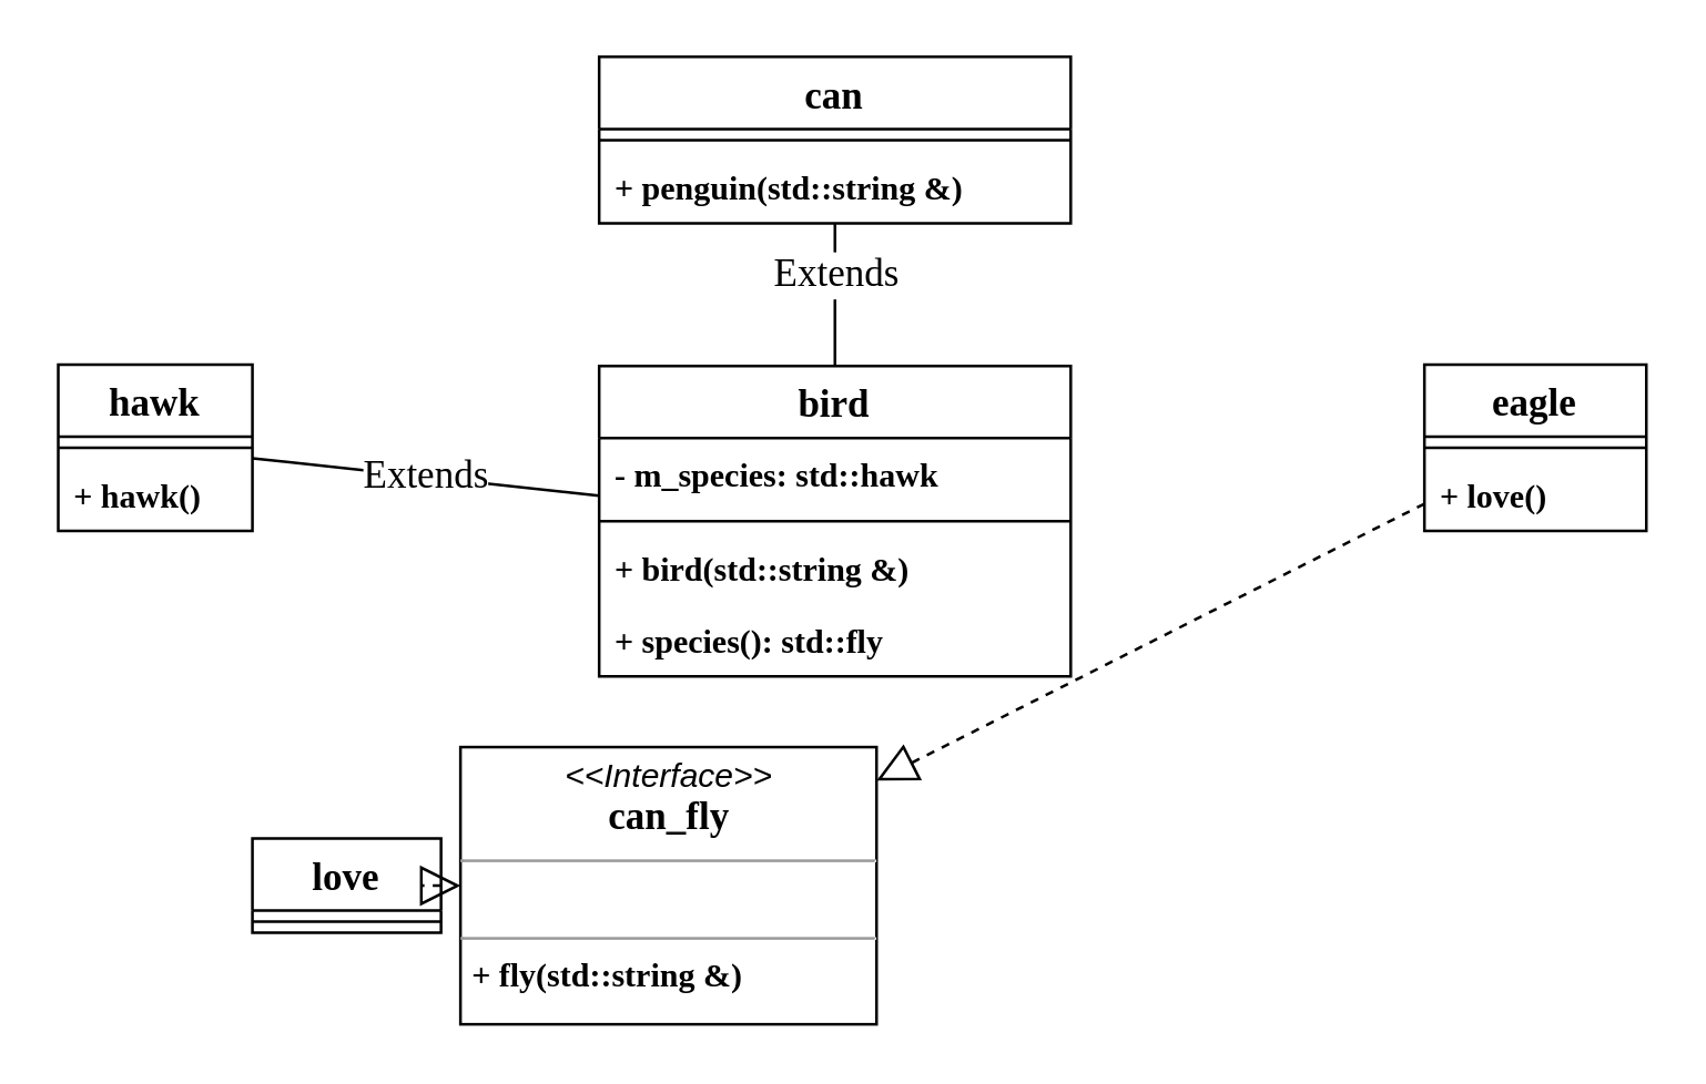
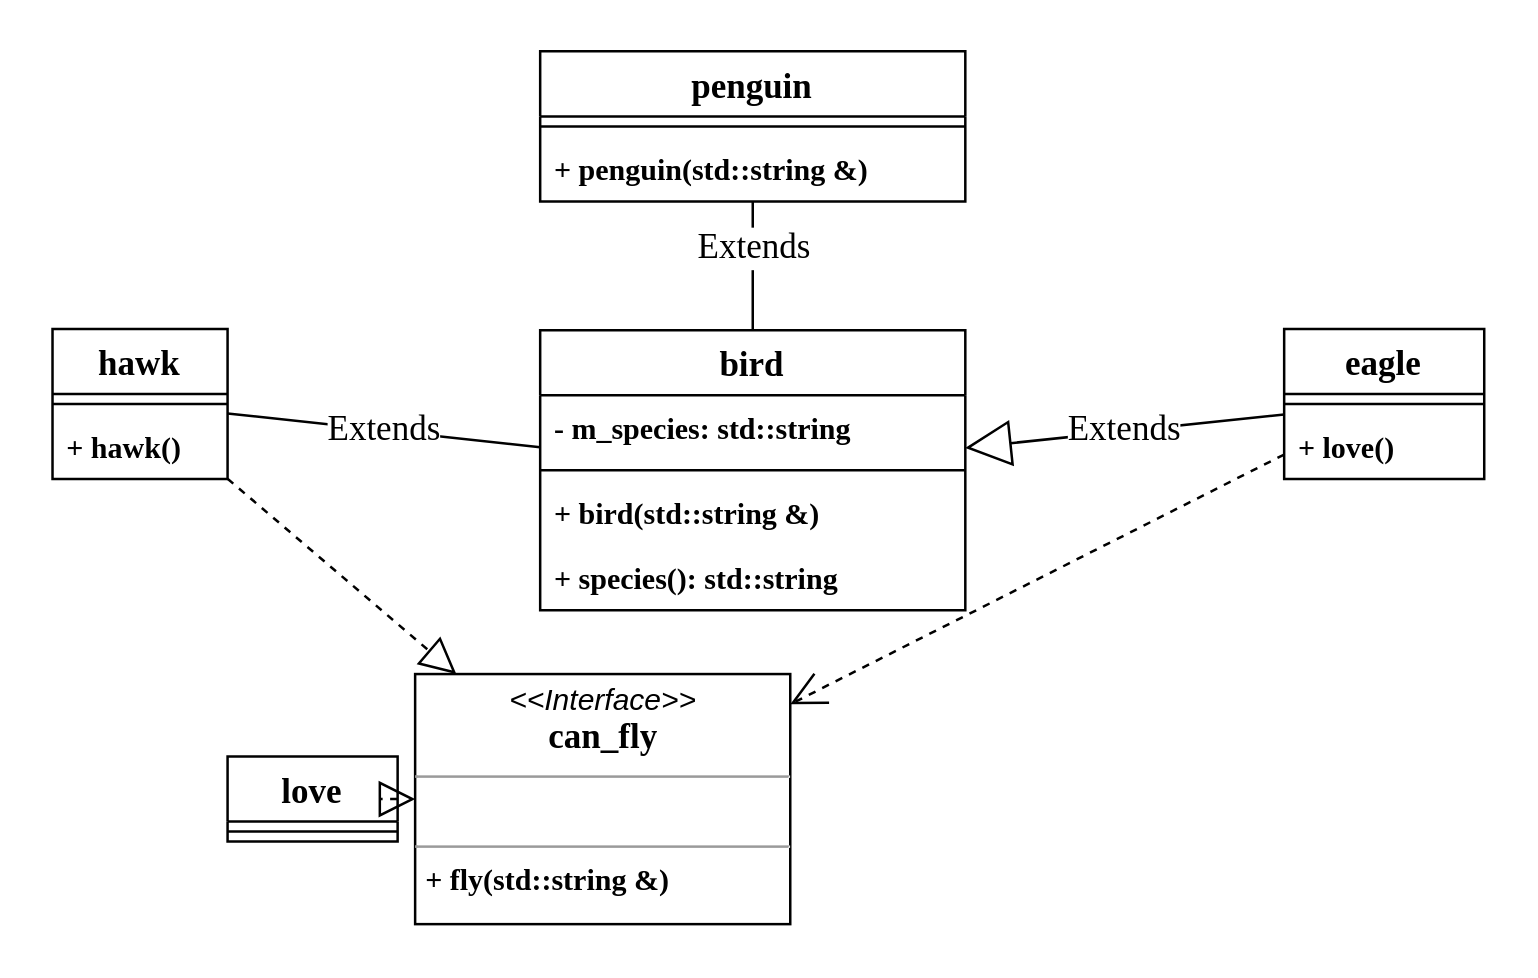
- <mxCell id="12" value="can" style="swimlane;fontStyle=1;align=center;verticalAlign=middle;childLayout=stackLayout;horizontal=1;startSize=26;horizontalStack=0;resizeParent=1;resizeParentMax=0;resizeLast=0;collapsible=1;marginBottom=0;fontFamily=Consolas;fontSize=14;" parent="1" vertex="1"><mxGeometry x="215.5" y="20" width="170" height="60" as="geometry" /></mxCell>
+ <mxCell id="12" value="penguin" style="swimlane;fontStyle=1;align=center;verticalAlign=middle;childLayout=stackLayout;horizontal=1;startSize=26;horizontalStack=0;resizeParent=1;resizeParentMax=0;resizeLast=0;collapsible=1;marginBottom=0;fontFamily=Consolas;fontSize=14;" parent="1" vertex="1"><mxGeometry x="215.5" y="20" width="170" height="60" as="geometry" /></mxCell>
- <mxCell id="3" value="- m_species: std::hawk" style="text;strokeColor=none;fillColor=none;align=left;verticalAlign=top;spacingLeft=4;spacingRight=4;overflow=hidden;rotatable=0;points=[[0,0.5],[1,0.5]];portConstraint=eastwest;fontFamily=Consolas;fontStyle=1" parent="2" vertex="1"><mxGeometry y="26" width="170" height="26" as="geometry" /></mxCell>
+ <mxCell id="3" value="- m_species: std::string" style="text;strokeColor=none;fillColor=none;align=left;verticalAlign=top;spacingLeft=4;spacingRight=4;overflow=hidden;rotatable=0;points=[[0,0.5],[1,0.5]];portConstraint=eastwest;fontFamily=Consolas;fontStyle=1" parent="2" vertex="1"><mxGeometry y="26" width="170" height="26" as="geometry" /></mxCell>
+ <mxCell id="19" value="Extends" style="endArrow=block;endSize=16;endFill=0;html=1;fontFamily=Consolas;fontSize=14;" parent="1" source="21" target="2" edge="1"><mxGeometry width="160" relative="1" as="geometry"><mxPoint x="506" y="209.147" as="sourcePoint" /><mxPoint x="276.059" y="265" as="targetPoint" /></mxGeometry></mxCell>
+ <mxCell id="11" value="" style="endArrow=block;dashed=1;endFill=0;endSize=12;html=1;" parent="1" source="7" target="24" edge="1"><mxGeometry width="160" relative="1" as="geometry"><mxPoint x="-99.5" y="402" as="sourcePoint" /><mxPoint x="252.145" y="283" as="targetPoint" /></mxGeometry></mxCell>
- <mxCell id="6" value="+ species(): std::fly" style="text;strokeColor=none;fillColor=none;align=left;verticalAlign=top;spacingLeft=4;spacingRight=4;overflow=hidden;rotatable=0;points=[[0,0.5],[1,0.5]];portConstraint=eastwest;fontFamily=Consolas;fontStyle=1" vertex="1" parent="2"><mxGeometry y="86" width="170" height="26" as="geometry" /></mxCell>
+ <mxCell id="6" value="+ species(): std::string" style="text;strokeColor=none;fillColor=none;align=left;verticalAlign=top;spacingLeft=4;spacingRight=4;overflow=hidden;rotatable=0;points=[[0,0.5],[1,0.5]];portConstraint=eastwest;fontFamily=Consolas;fontStyle=1" vertex="1" parent="2"><mxGeometry y="86" width="170" height="26" as="geometry" /></mxCell>
- <mxCell id="18" value="" style="endArrow=block;dashed=1;endFill=0;endSize=12;html=1;" parent="1" source="21" target="24" edge="1"><mxGeometry width="160" relative="1" as="geometry"><mxPoint x="512.017" y="235" as="sourcePoint" /><mxPoint x="350.336" y="283" as="targetPoint" /></mxGeometry></mxCell>
+ <mxCell id="18" value="" style="endArrow=open;dashed=1;endFill=0;endSize=12;html=1;" parent="1" source="21" target="24" edge="1"><mxGeometry width="160" relative="1" as="geometry"><mxPoint x="512.017" y="235" as="sourcePoint" /><mxPoint x="350.336" y="283" as="targetPoint" /></mxGeometry></mxCell>
